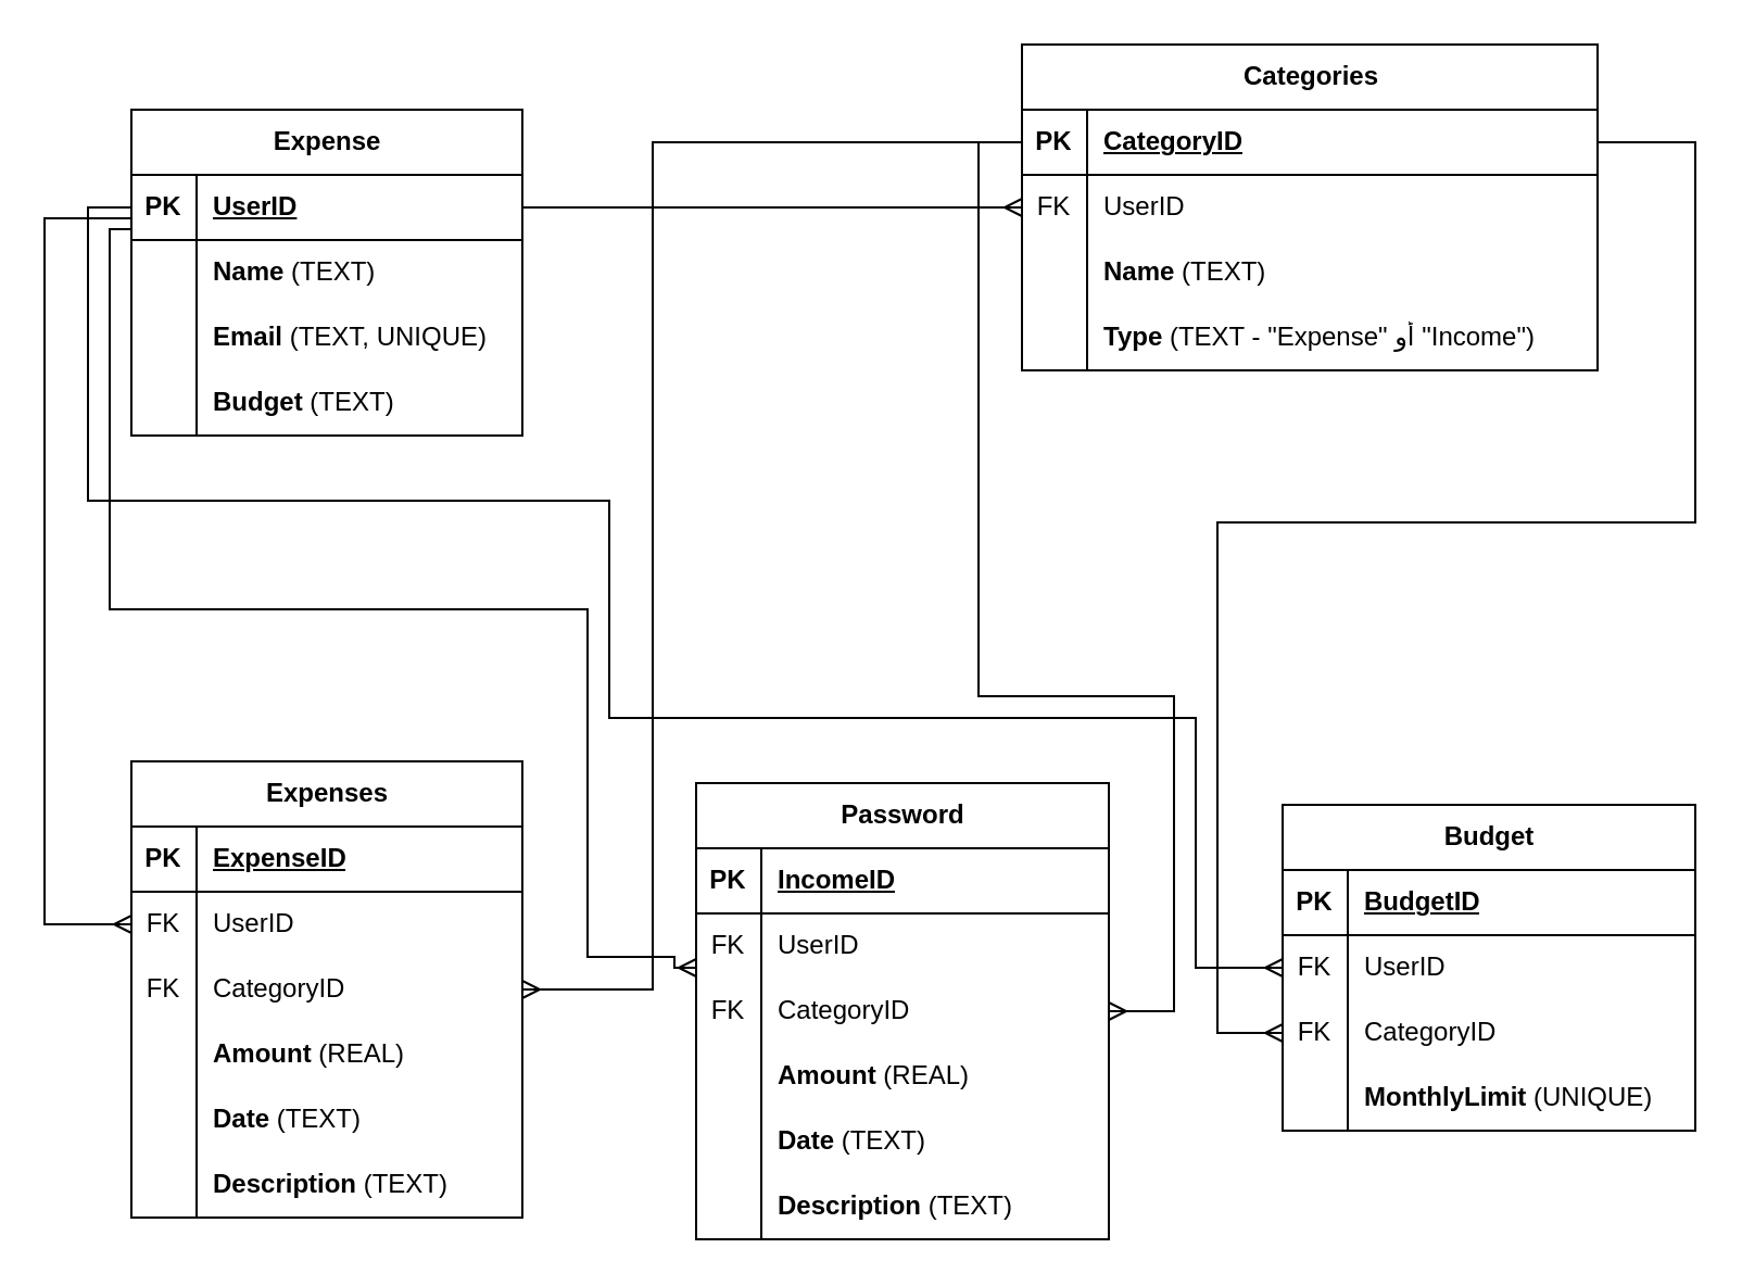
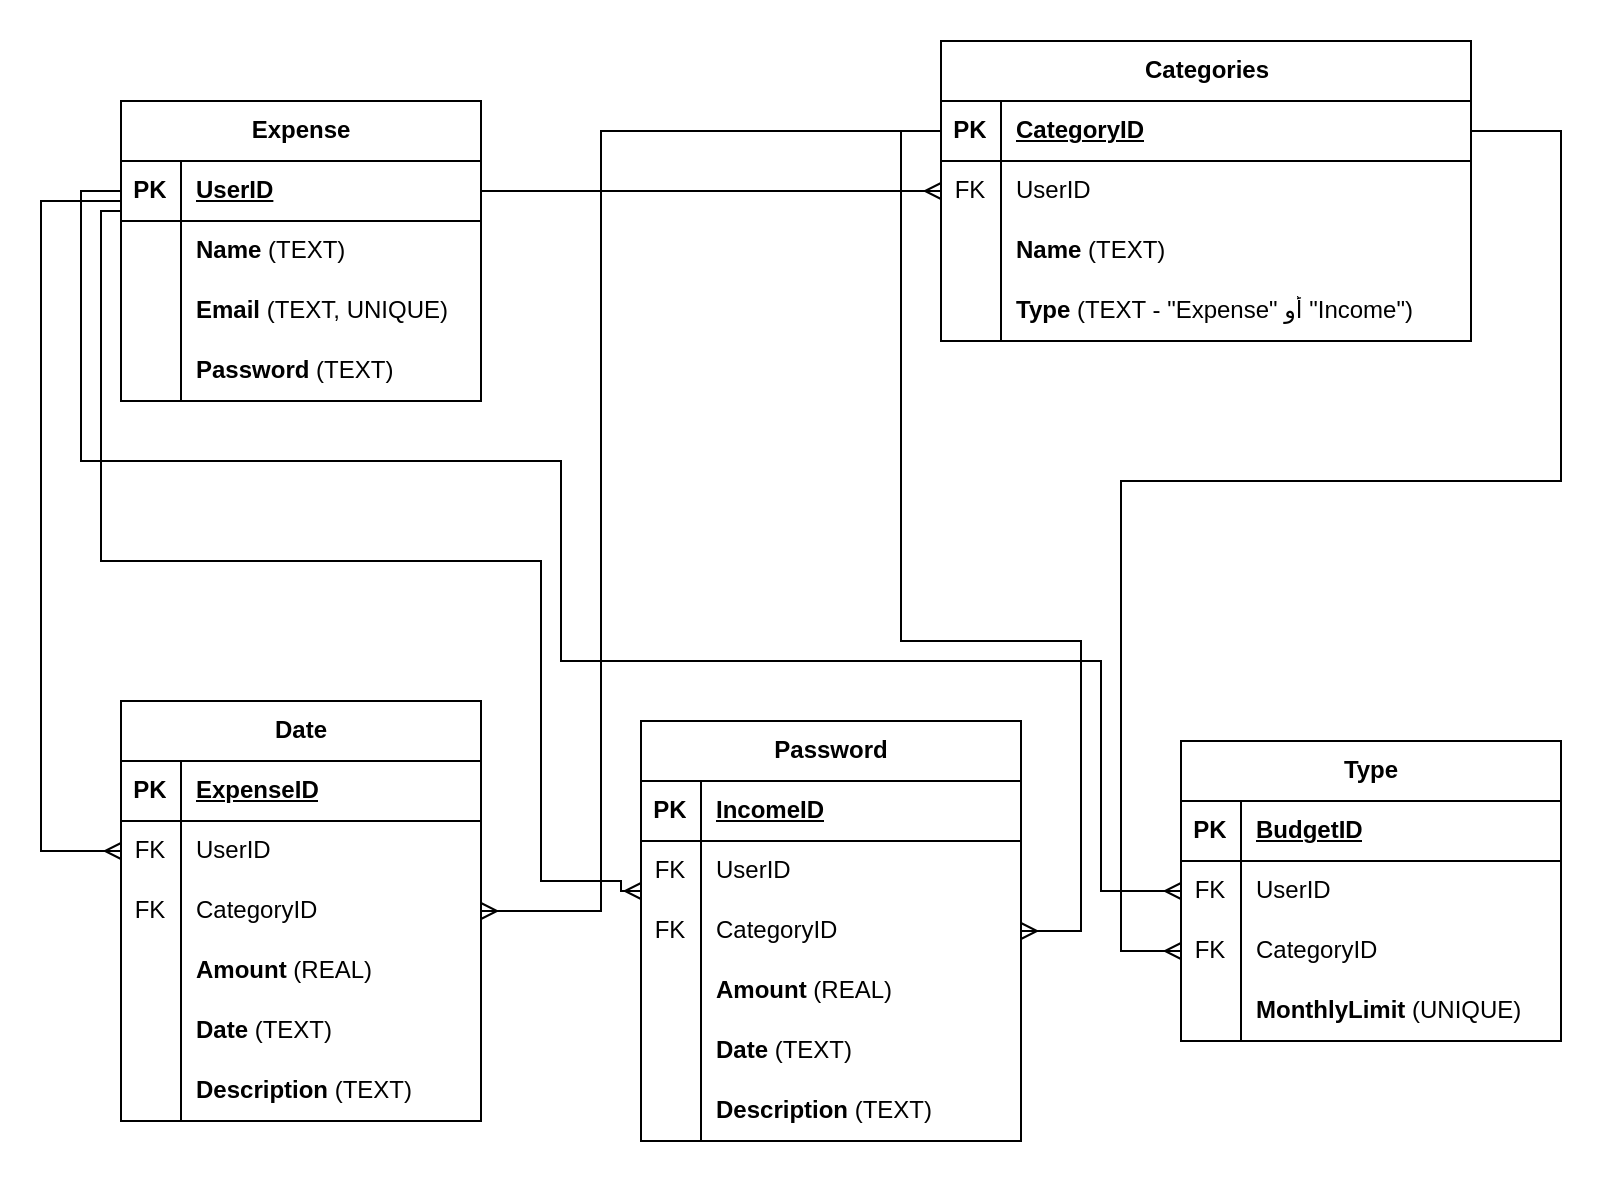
- <mxCell id="14" value="&lt;strong data-end=&quot;761&quot; data-start=&quot;749&quot;&gt;Budget&lt;/strong&gt; (TEXT)" style="shape=partialRectangle;connectable=0;fillColor=none;top=0;left=0;bottom=0;right=0;align=left;spacingLeft=6;overflow=hidden;whiteSpace=wrap;html=1;" parent="12" vertex="1"><mxGeometry x="30" width="150" height="30" as="geometry"><mxRectangle width="150" height="30" as="alternateBounds" /></mxGeometry></mxCell>
+ <mxCell id="14" value="&lt;strong data-end=&quot;761&quot; data-start=&quot;749&quot;&gt;Password&lt;/strong&gt; (TEXT)" style="shape=partialRectangle;connectable=0;fillColor=none;top=0;left=0;bottom=0;right=0;align=left;spacingLeft=6;overflow=hidden;whiteSpace=wrap;html=1;" parent="12" vertex="1"><mxGeometry x="30" width="150" height="30" as="geometry"><mxRectangle width="150" height="30" as="alternateBounds" /></mxGeometry></mxCell>
- <mxCell id="28" value="Expenses" style="shape=table;startSize=30;container=1;collapsible=1;childLayout=tableLayout;fixedRows=1;rowLines=0;fontStyle=1;align=center;resizeLast=1;html=1;" parent="1" vertex="1"><mxGeometry x="60" y="350" width="180" height="210" as="geometry" /></mxCell>
+ <mxCell id="28" value="Date" style="shape=table;startSize=30;container=1;collapsible=1;childLayout=tableLayout;fixedRows=1;rowLines=0;fontStyle=1;align=center;resizeLast=1;html=1;" parent="1" vertex="1"><mxGeometry x="60" y="350" width="180" height="210" as="geometry" /></mxCell>
- <mxCell id="67" value="Budget" style="shape=table;startSize=30;container=1;collapsible=1;childLayout=tableLayout;fixedRows=1;rowLines=0;fontStyle=1;align=center;resizeLast=1;html=1;" parent="1" vertex="1"><mxGeometry x="590" y="370" width="190" height="150" as="geometry" /></mxCell>
+ <mxCell id="67" value="Type" style="shape=table;startSize=30;container=1;collapsible=1;childLayout=tableLayout;fixedRows=1;rowLines=0;fontStyle=1;align=center;resizeLast=1;html=1;" parent="1" vertex="1"><mxGeometry x="590" y="370" width="190" height="150" as="geometry" /></mxCell>
